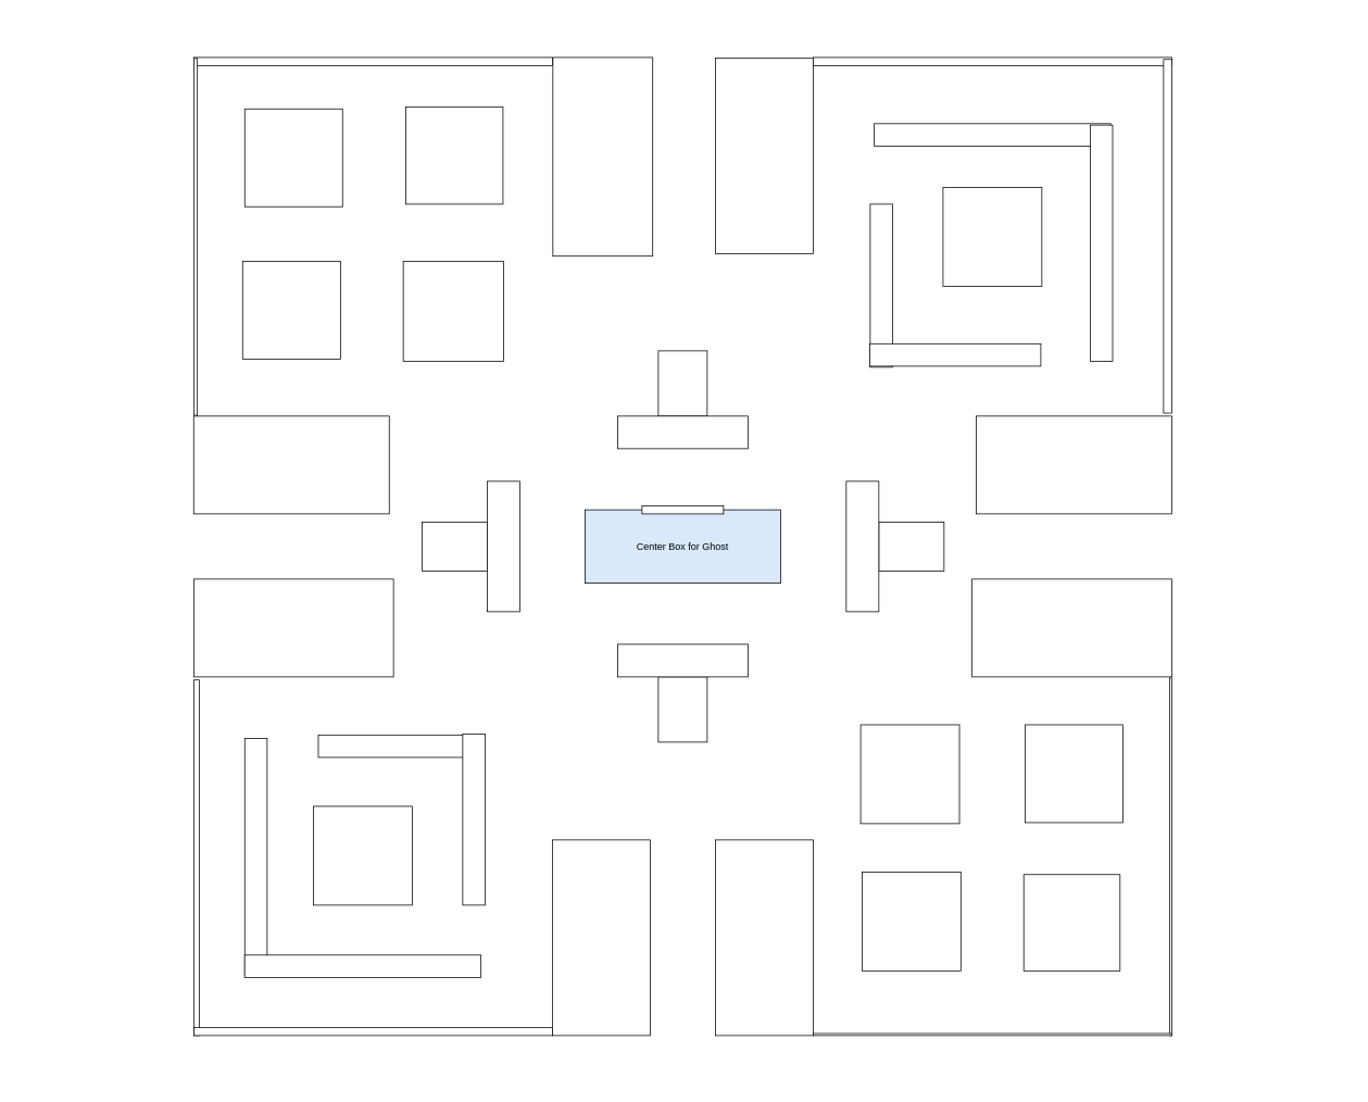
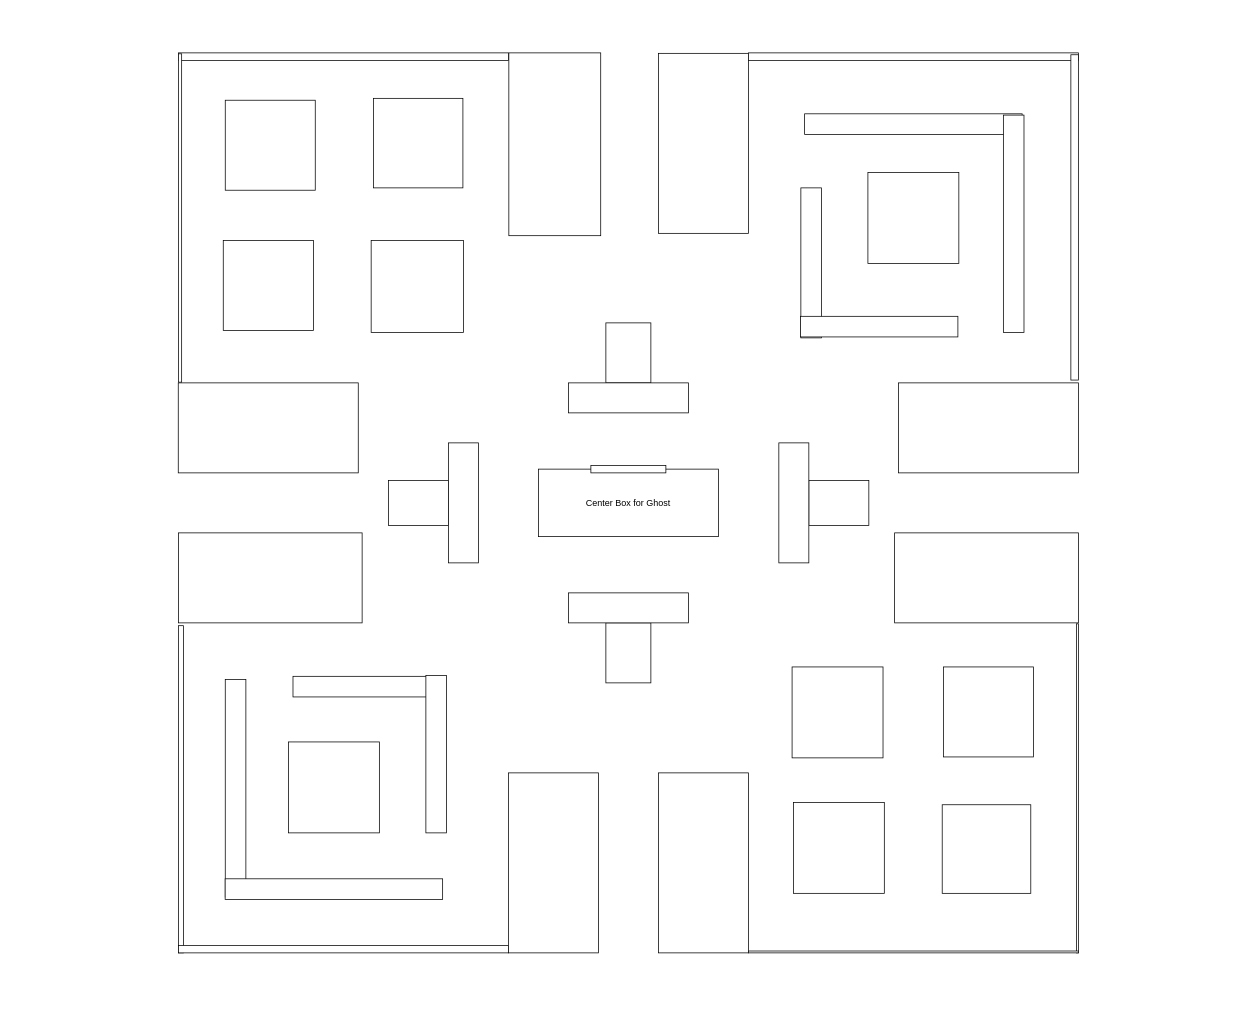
- <mxCell id="26" value="Center Box for Ghost" style="rounded=0;whiteSpace=wrap;html=1;fillColor=#dae8fc;" parent="1" vertex="1"><mxGeometry x="717" y="625" width="240" height="90" as="geometry" /></mxCell>
+ <mxCell id="26" value="Center Box for Ghost" style="rounded=0;whiteSpace=wrap;html=1;" parent="1" vertex="1"><mxGeometry x="717" y="625" width="240" height="90" as="geometry" /></mxCell>
